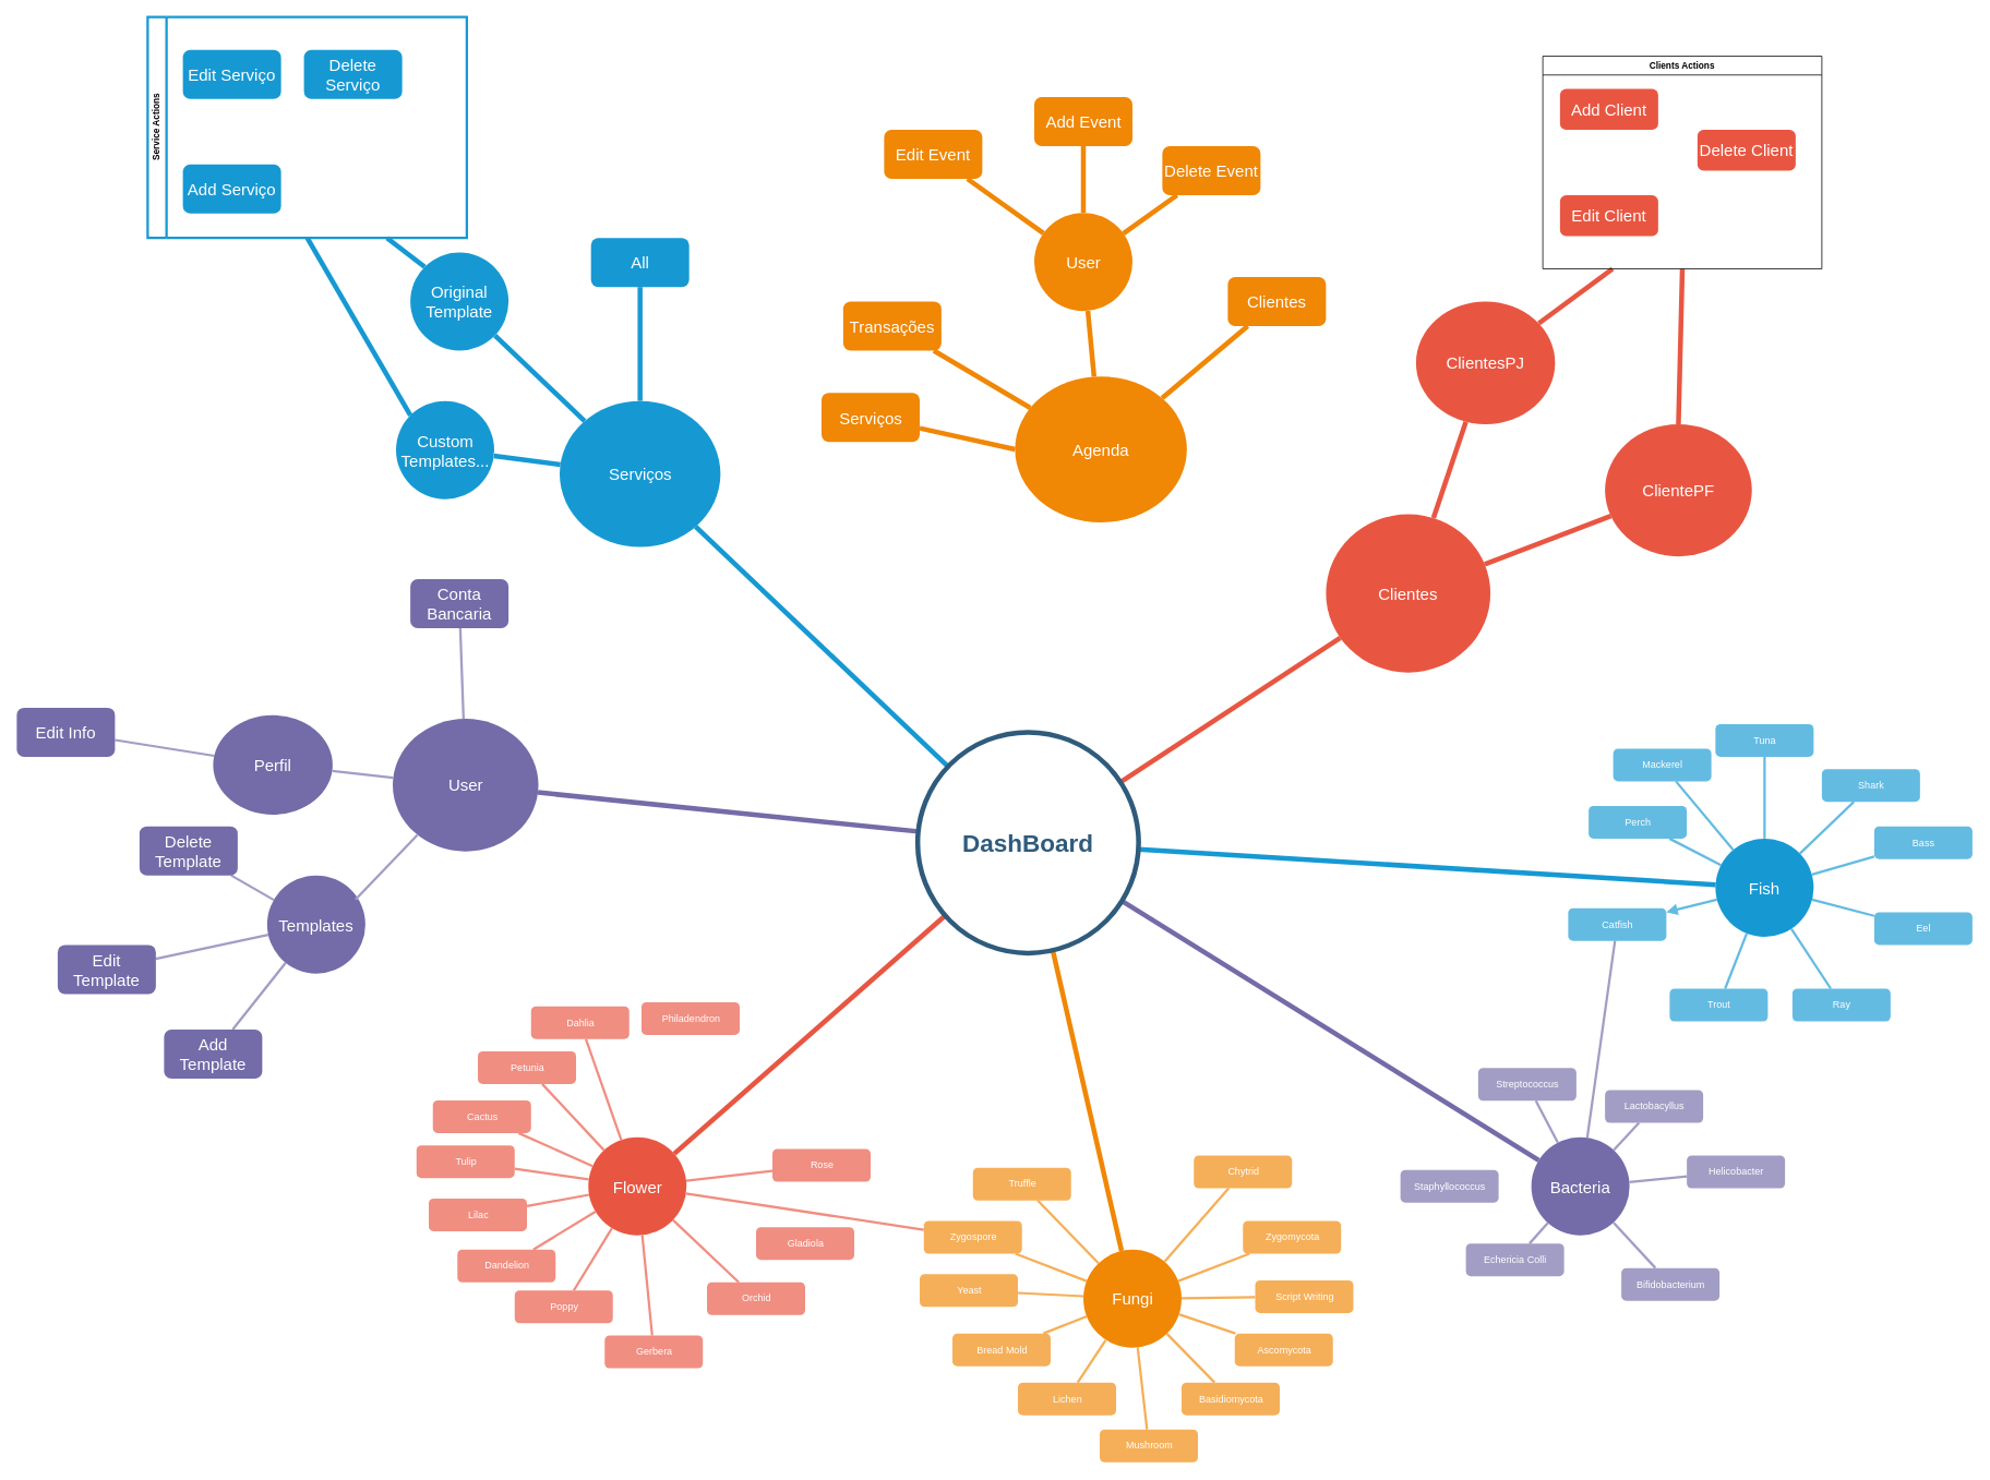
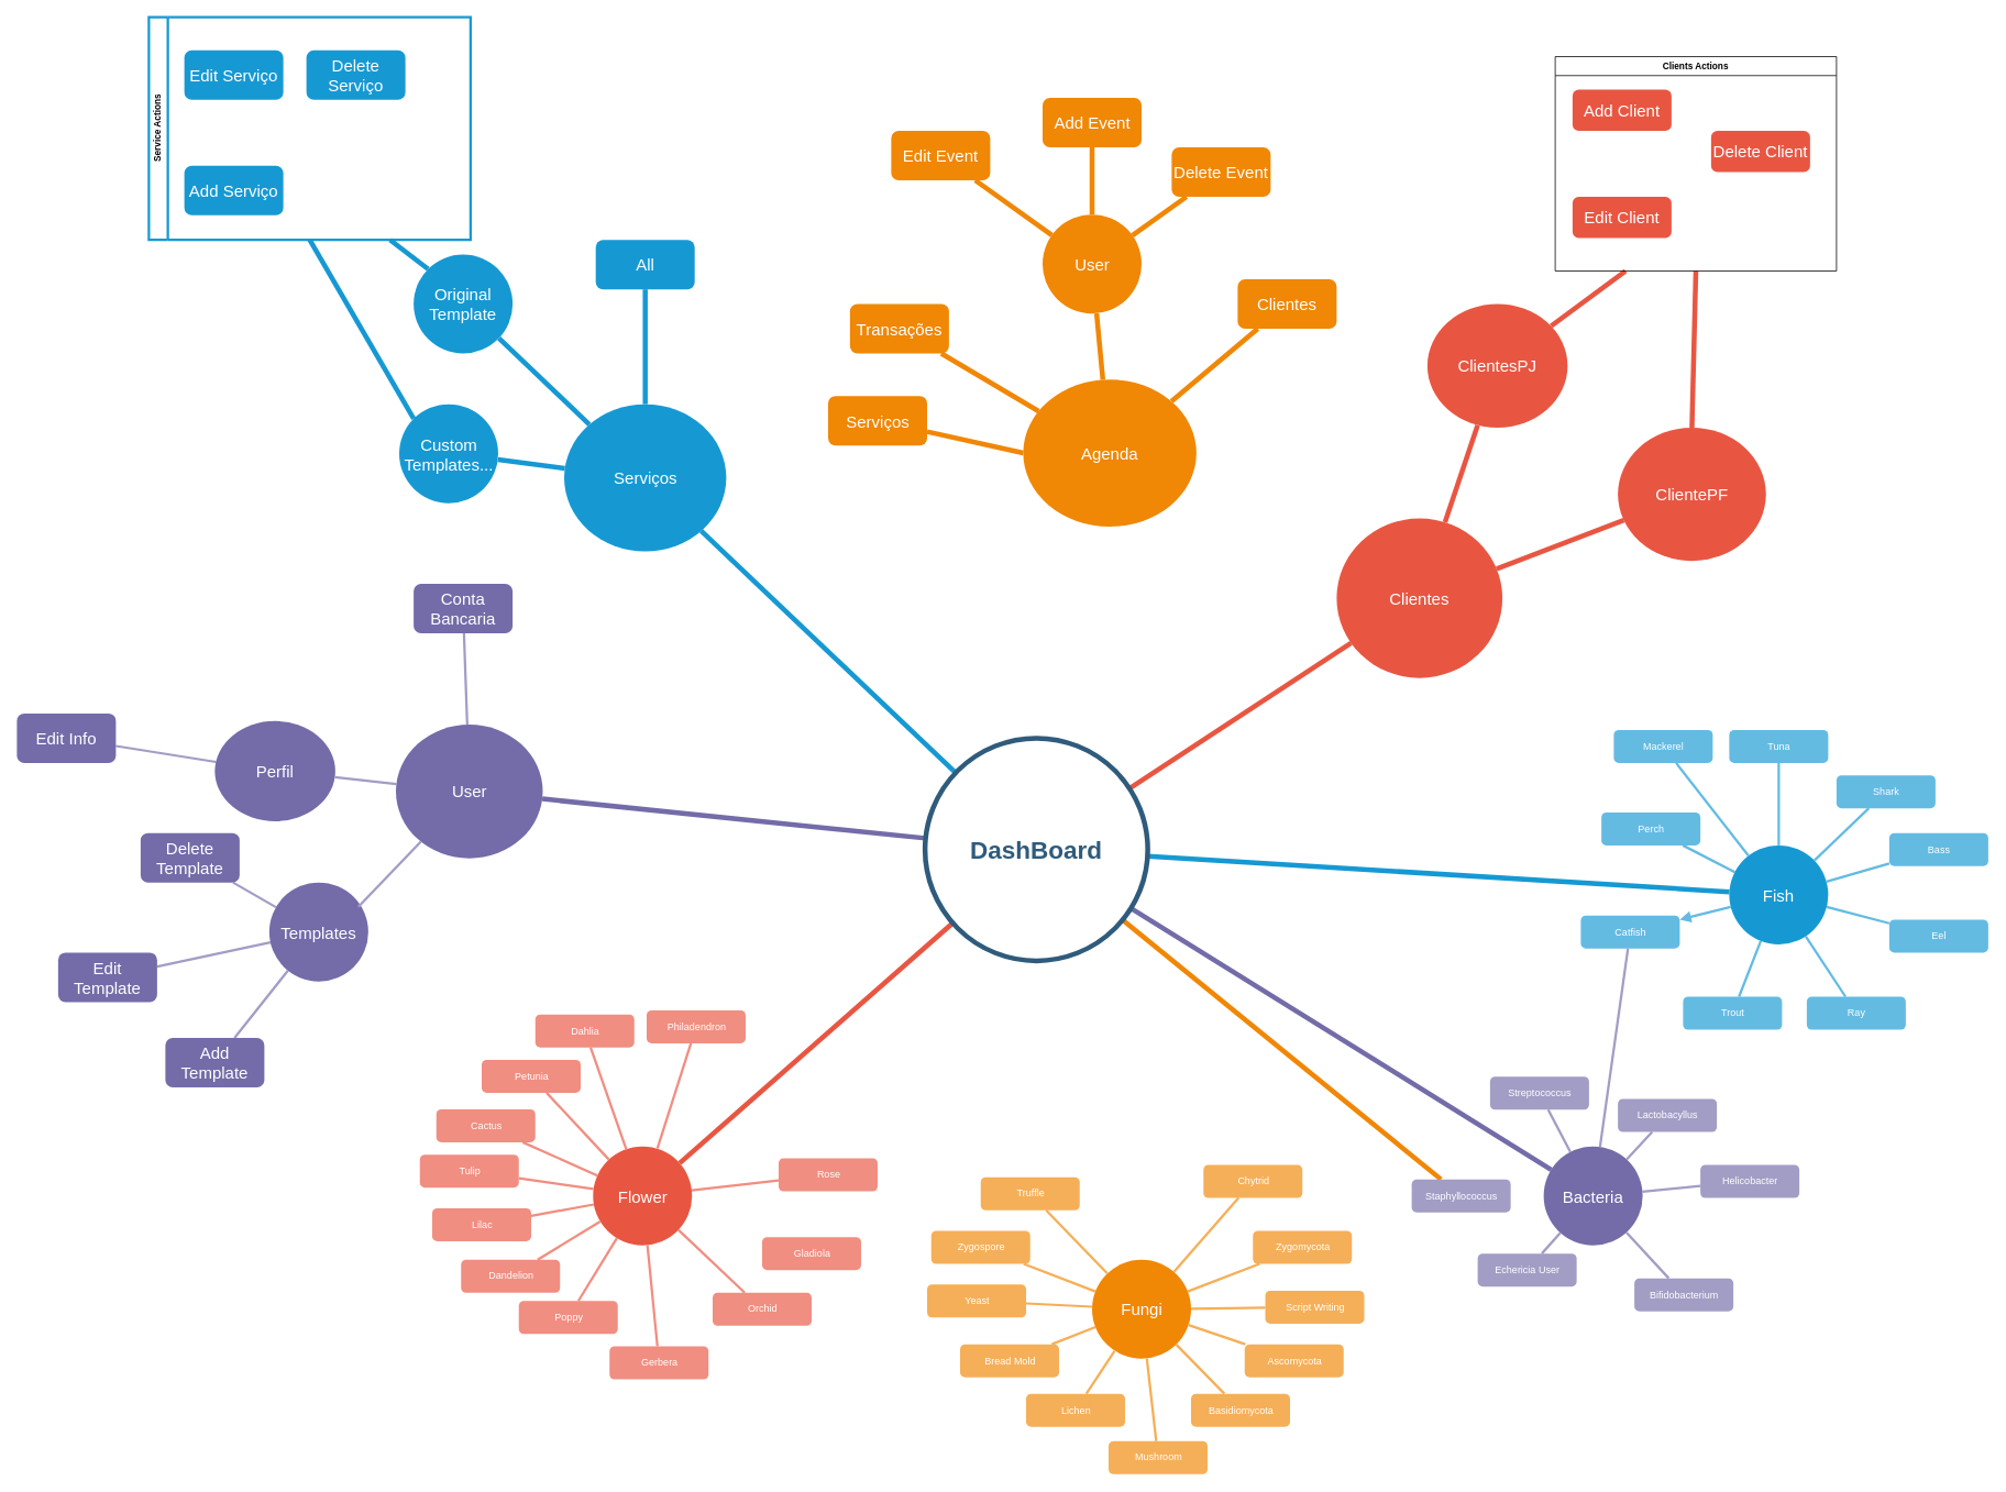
- <mxCell id="25" value="Mackerel" style="rounded=1;fillColor=#64BBE2;strokeColor=none;strokeWidth=3;shadow=0;html=1;fontColor=#FFFFFF;" parent="1" vertex="1"><mxGeometry x="1971" y="914.5" width="120" height="40" as="geometry" /></mxCell>
+ <mxCell id="25" value="Mackerel" style="rounded=1;fillColor=#64BBE2;strokeColor=none;strokeWidth=3;shadow=0;html=1;fontColor=#FFFFFF;" parent="1" vertex="1"><mxGeometry x="1956" y="884.5" width="120" height="40" as="geometry" /></mxCell>
- <mxCell id="22" value="" style="edgeStyle=none;endArrow=none;strokeWidth=6;strokeColor=#F08705;html=1;" parent="1" source="99" target="15" edge="1"><mxGeometry x="181" y="226.5" width="100" height="100" as="geometry"><mxPoint x="341" y="544.5" as="sourcePoint" /><mxPoint x="441" y="444.5" as="targetPoint" /></mxGeometry></mxCell>
+ <mxCell id="22" value="" style="edgeStyle=none;endArrow=none;strokeWidth=6;strokeColor=#F08705;html=1;" parent="1" source="99" target="47" edge="1"><mxGeometry x="181" y="226.5" width="100" height="100" as="geometry"><mxPoint x="341" y="544.5" as="sourcePoint" /><mxPoint x="441" y="444.5" as="targetPoint" /></mxGeometry></mxCell>
- <mxCell id="88" value="" style="edgeStyle=none;endArrow=none;strokeWidth=3;strokeColor=#F08E81;html=1;" parent="1" source="16" target="61" edge="1"><mxGeometry x="188.5" y="51.5" width="100" height="100" as="geometry"><mxPoint x="348.5" y="369.5" as="sourcePoint" /><mxPoint x="448.5" y="269.5" as="targetPoint" /></mxGeometry></mxCell>
+ <mxCell id="88" value="" style="edgeStyle=none;endArrow=none;strokeWidth=3;strokeColor=#F08E81;html=1;" parent="1" source="16" target="75" edge="1"><mxGeometry x="188.5" y="51.5" width="100" height="100" as="geometry"><mxPoint x="348.5" y="369.5" as="sourcePoint" /><mxPoint x="448.5" y="269.5" as="targetPoint" /></mxGeometry></mxCell>
- <mxCell id="43" value="Echericia Colli" style="rounded=1;fillColor=#a29dc5;strokeColor=none;strokeWidth=3;shadow=0;html=1;fontColor=#FFFFFF;" parent="1" vertex="1"><mxGeometry x="1791" y="1519.5" width="120" height="40" as="geometry" /></mxCell>
+ <mxCell id="43" value="Echericia User" style="rounded=1;fillColor=#a29dc5;strokeColor=none;strokeWidth=3;shadow=0;html=1;fontColor=#FFFFFF;" parent="1" vertex="1"><mxGeometry x="1791" y="1519.5" width="120" height="40" as="geometry" /></mxCell>
